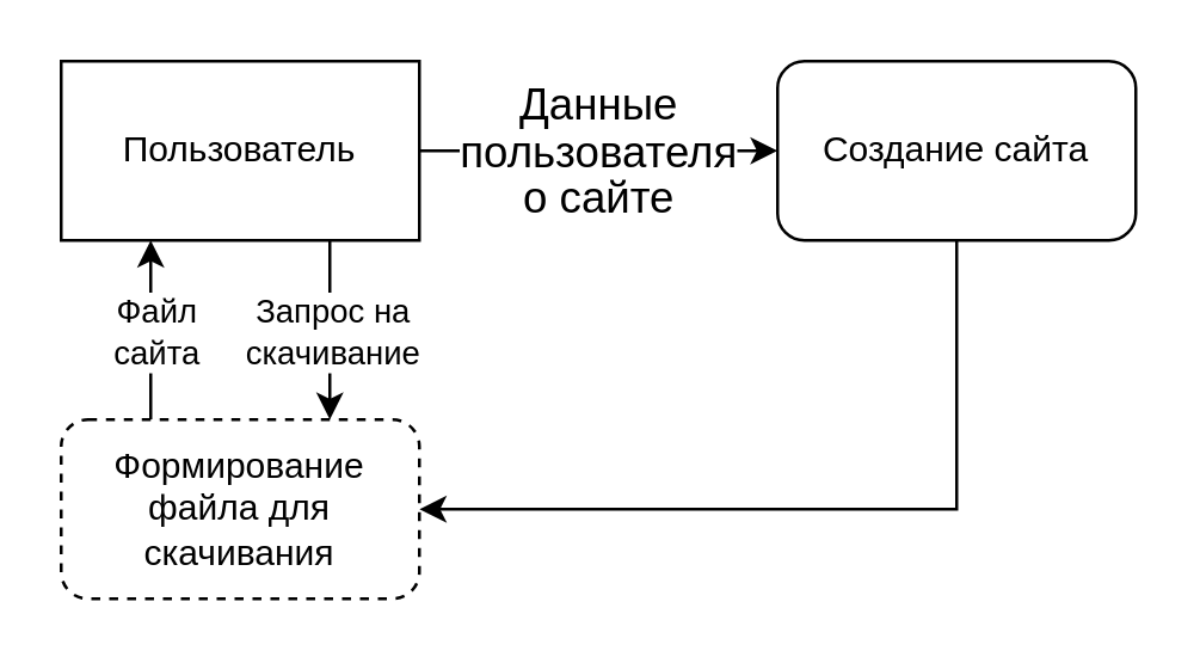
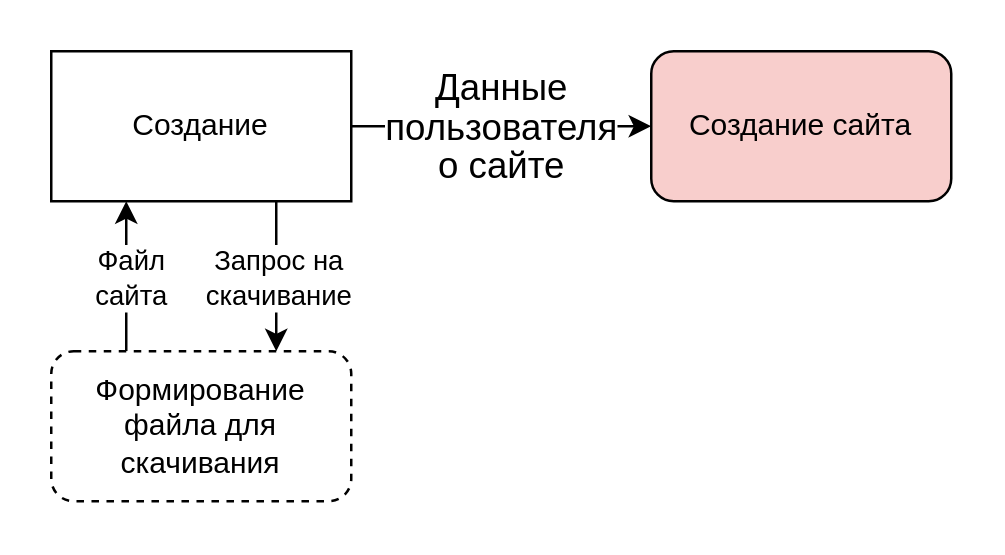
- <mxCell id="4" value="Пользователь" style="rounded=0;whiteSpace=wrap;html=1;" vertex="1" parent="1"><mxGeometry x="20" y="20" width="120" height="60" as="geometry" /></mxCell>
+ <mxCell id="4" value="Создание" style="rounded=0;whiteSpace=wrap;html=1;" vertex="1" parent="1"><mxGeometry x="20" y="20" width="120" height="60" as="geometry" /></mxCell>
- <mxCell id="6" value="Создание сайта" style="rounded=1;whiteSpace=wrap;html=1;" vertex="1" parent="1"><mxGeometry x="260" y="20" width="120" height="60" as="geometry" /></mxCell>
+ <mxCell id="6" value="Создание сайта" style="rounded=1;whiteSpace=wrap;html=1;fillColor=#f8cecc;" vertex="1" parent="1"><mxGeometry x="260" y="20" width="120" height="60" as="geometry" /></mxCell>
- <mxCell id="5" style="edgeStyle=orthogonalEdgeStyle;rounded=0;orthogonalLoop=1;jettySize=auto;html=1;exitX=0.5;exitY=1;exitDx=0;exitDy=0;entryX=1;entryY=0.5;entryDx=0;entryDy=0;" edge="1" parent="1" source="6" target="11"><mxGeometry relative="1" as="geometry" /></mxCell>
